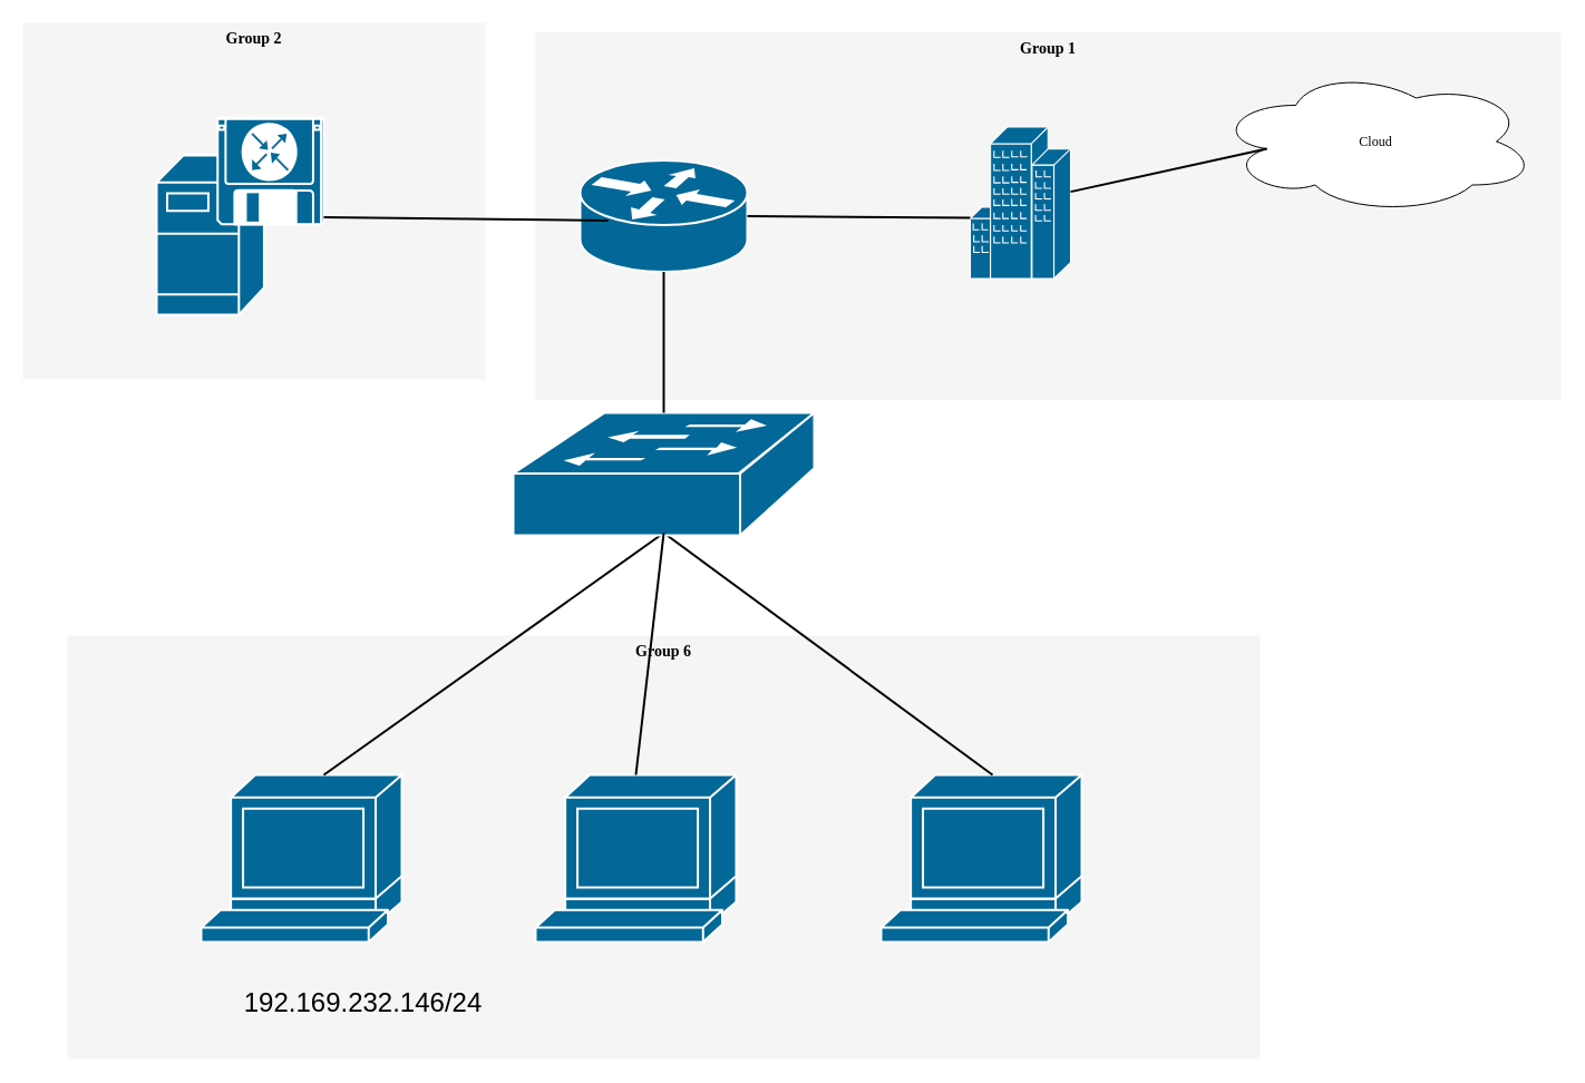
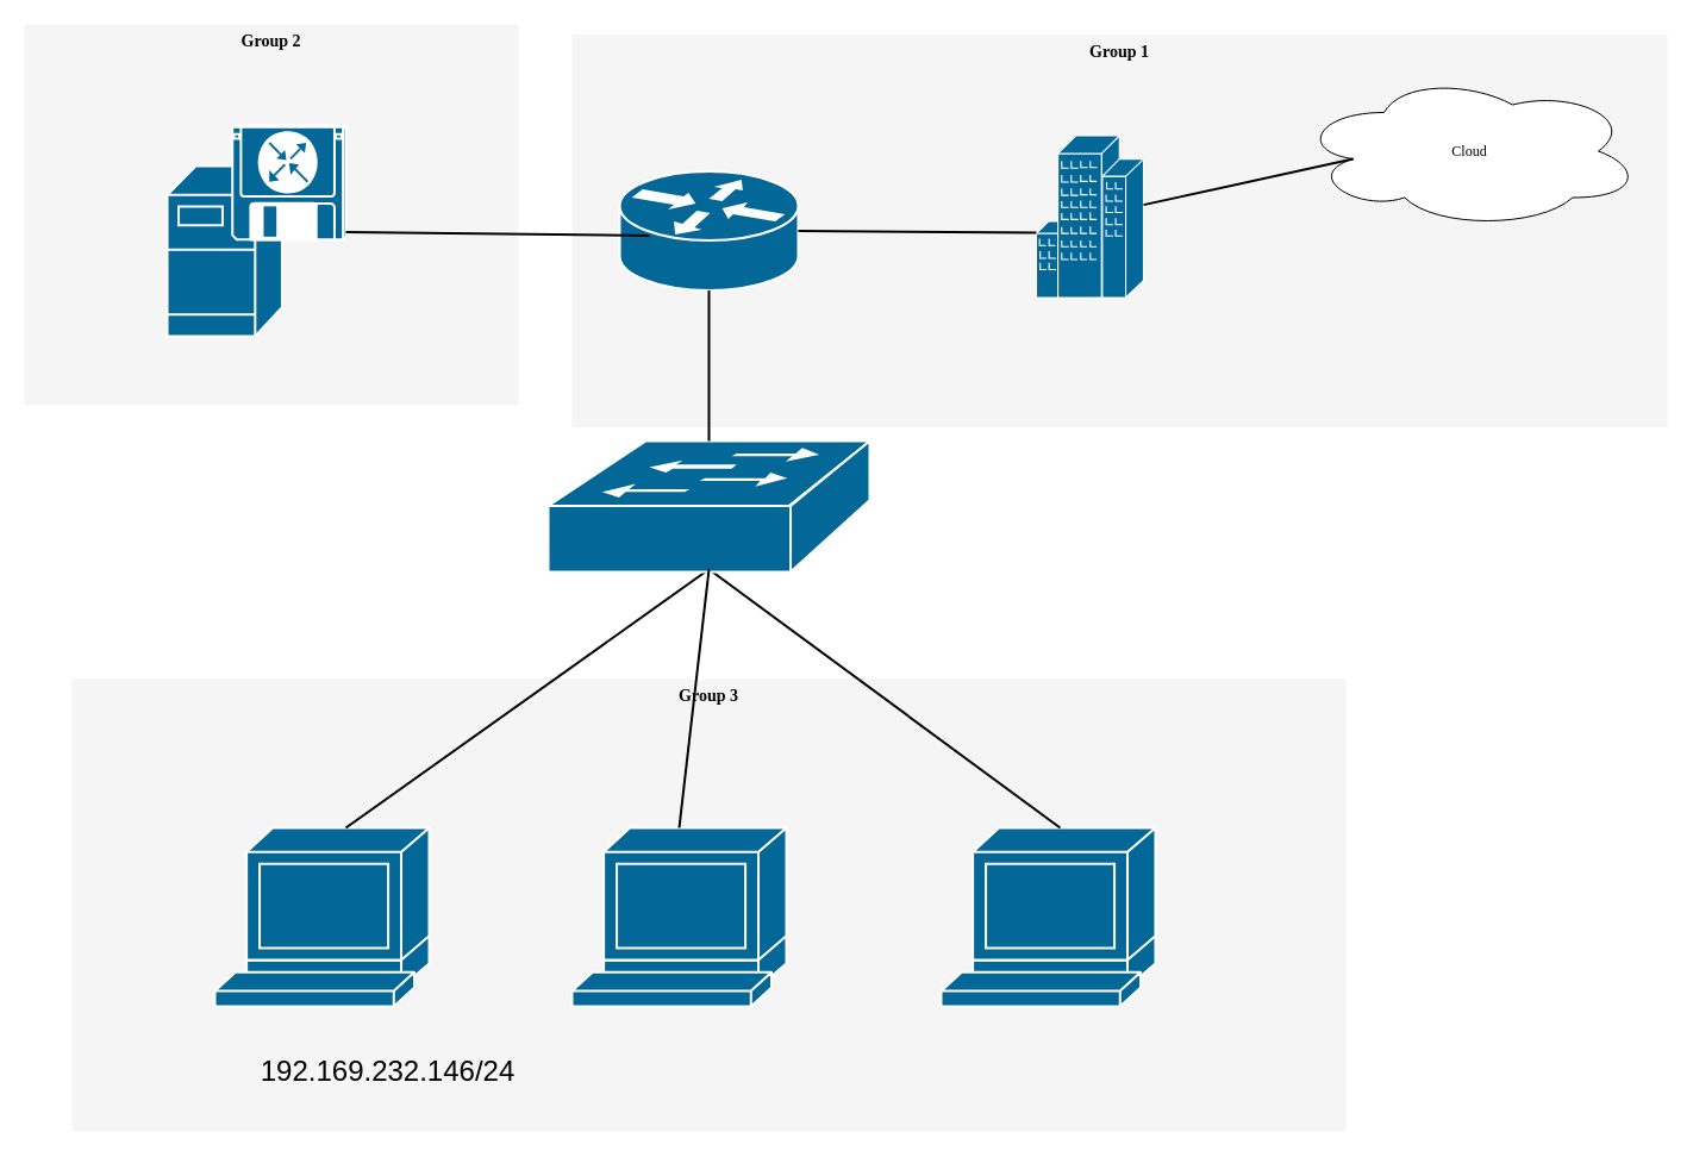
- <mxCell id="3" value="Group 6" style="whiteSpace=wrap;html=1;rounded=0;shadow=0;comic=0;strokeWidth=1;fontFamily=Verdana;fontSize=14;fillColor=#f5f5f5;strokeColor=none;fontStyle=1;verticalAlign=top;" parent="1" vertex="1"><mxGeometry x="60" y="570" width="1070" height="380" as="geometry" /></mxCell>
+ <mxCell id="3" value="Group 3" style="whiteSpace=wrap;html=1;rounded=0;shadow=0;comic=0;strokeWidth=1;fontFamily=Verdana;fontSize=14;fillColor=#f5f5f5;strokeColor=none;fontStyle=1;verticalAlign=top;" parent="1" vertex="1"><mxGeometry x="60" y="570" width="1070" height="380" as="geometry" /></mxCell>
